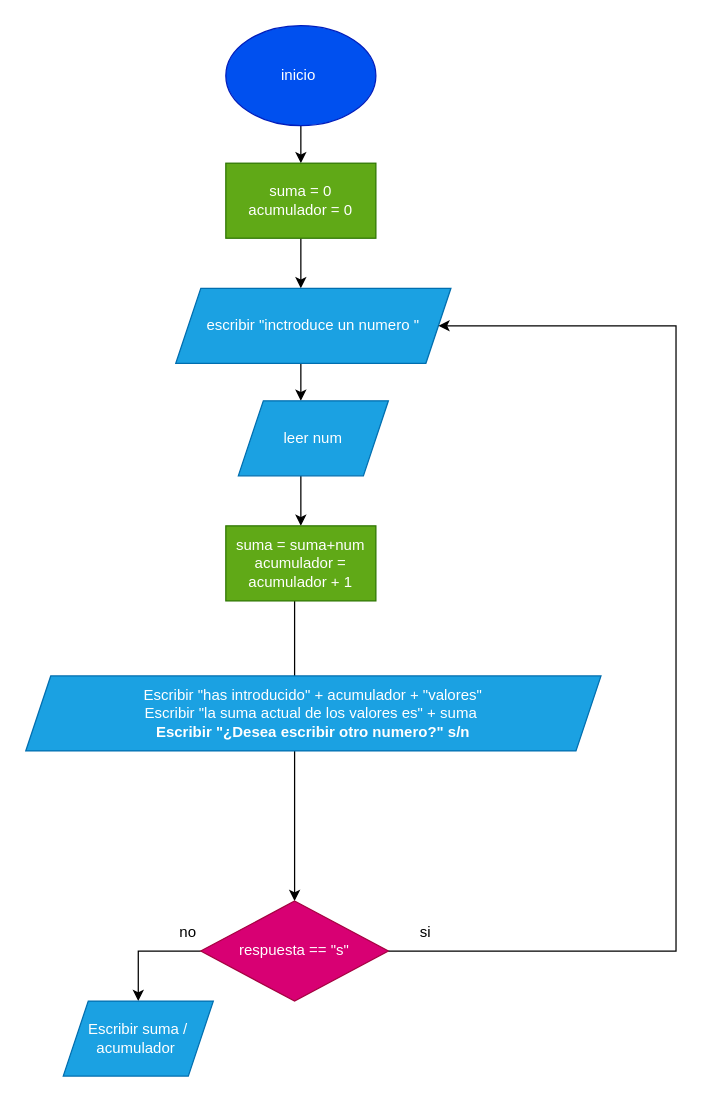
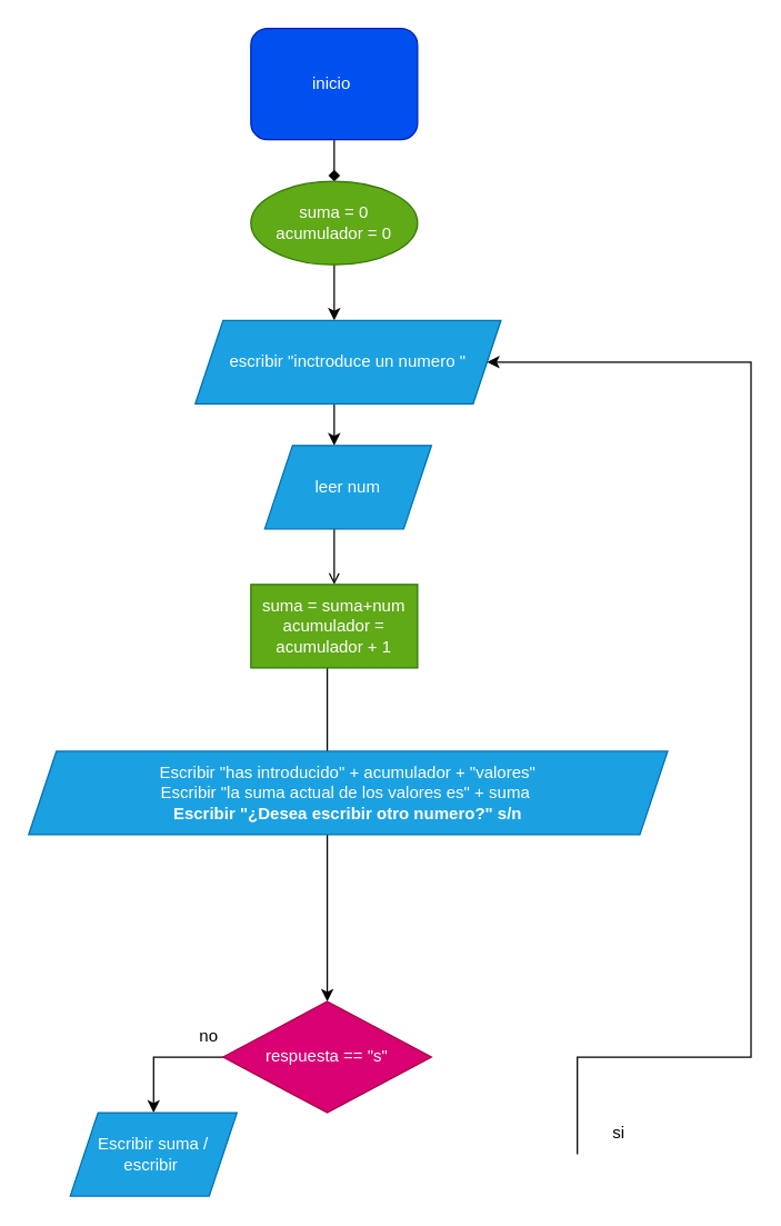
- <mxCell id="3" value="inicio&amp;nbsp;" style="ellipse;whiteSpace=wrap;html=1;fillColor=#0050ef;fontColor=#ffffff;strokeColor=#001DBC;" vertex="1" parent="1"><mxGeometry x="180" y="20" width="120" height="80" as="geometry" /></mxCell>
+ <mxCell id="3" value="inicio&amp;nbsp;" style="whiteSpace=wrap;html=1;fillColor=#0050ef;fontColor=#ffffff;strokeColor=#001DBC;rounded=1;" vertex="1" parent="1"><mxGeometry x="180" y="20" width="120" height="80" as="geometry" /></mxCell>
- <mxCell id="2" value="" style="edgeStyle=orthogonalEdgeStyle;rounded=0;orthogonalLoop=1;jettySize=auto;html=1;" edge="1" parent="1" source="3" target="5"><mxGeometry relative="1" as="geometry" /></mxCell>
+ <mxCell id="2" value="" style="edgeStyle=orthogonalEdgeStyle;rounded=0;orthogonalLoop=1;jettySize=auto;html=1;endArrow=diamond;" edge="1" parent="1" source="3" target="5"><mxGeometry relative="1" as="geometry" /></mxCell>
- <mxCell id="5" value="suma = 0&lt;br&gt;acumulador = 0" style="rounded=0;whiteSpace=wrap;html=1;fillColor=#60a917;fontColor=#ffffff;strokeColor=#2D7600;" vertex="1" parent="1"><mxGeometry x="180" y="130" width="120" height="60" as="geometry" /></mxCell>
+ <mxCell id="5" value="suma = 0&lt;br&gt;acumulador = 0" style="ellipse;whiteSpace=wrap;html=1;fillColor=#60a917;fontColor=#ffffff;strokeColor=#2D7600;" vertex="1" parent="1"><mxGeometry x="180" y="130" width="120" height="60" as="geometry" /></mxCell>
- <mxCell id="9" value="" style="edgeStyle=orthogonalEdgeStyle;rounded=0;orthogonalLoop=1;jettySize=auto;html=1;" edge="1" parent="1" source="10" target="17"><mxGeometry relative="1" as="geometry"><Array as="points"><mxPoint x="240" y="390" /><mxPoint x="240" y="390" /></Array></mxGeometry></mxCell>
+ <mxCell id="9" value="" style="edgeStyle=orthogonalEdgeStyle;rounded=0;orthogonalLoop=1;jettySize=auto;html=1;endArrow=open;" edge="1" parent="1" source="10" target="17"><mxGeometry relative="1" as="geometry"><Array as="points"><mxPoint x="240" y="390" /><mxPoint x="240" y="390" /></Array></mxGeometry></mxCell>
- <mxCell id="16" value="si" style="text;html=1;strokeColor=none;fillColor=none;align=center;verticalAlign=middle;whiteSpace=wrap;rounded=0;" vertex="1" parent="1"><mxGeometry x="310" y="730" width="60" height="30" as="geometry" /></mxCell>
+ <mxCell id="16" value="si" style="text;html=1;strokeColor=none;fillColor=none;align=center;verticalAlign=middle;whiteSpace=wrap;rounded=0;" vertex="1" parent="1"><mxGeometry x="415" y="800" width="60" height="30" as="geometry" /></mxCell>
- <mxCell id="13" value="Escribir suma / acumulador&amp;nbsp;" style="shape=parallelogram;perimeter=parallelogramPerimeter;whiteSpace=wrap;html=1;fixedSize=1;fillColor=#1ba1e2;fontColor=#ffffff;strokeColor=#006EAF;" vertex="1" parent="1"><mxGeometry x="50" y="800" width="120" height="60" as="geometry" /></mxCell>
+ <mxCell id="13" value="Escribir suma / escribir&amp;nbsp;" style="shape=parallelogram;perimeter=parallelogramPerimeter;whiteSpace=wrap;html=1;fixedSize=1;fillColor=#1ba1e2;fontColor=#ffffff;strokeColor=#006EAF;" vertex="1" parent="1"><mxGeometry x="50" y="800" width="120" height="60" as="geometry" /></mxCell>
